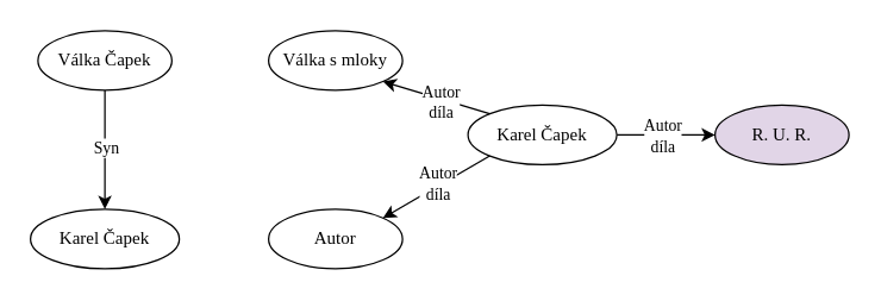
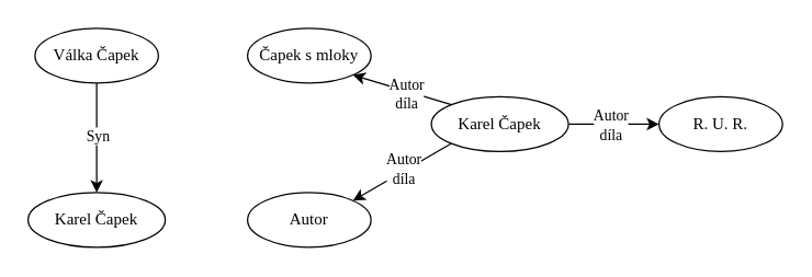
- <mxCell id="9" value="Válka s mloky" style="ellipse;whiteSpace=wrap;html=1;fontFamily=CMU Sans Serif Roman;" vertex="1" parent="1"><mxGeometry x="180" y="20" width="90" height="40" as="geometry" /></mxCell>
+ <mxCell id="9" value="Čapek s mloky" style="ellipse;whiteSpace=wrap;html=1;fontFamily=CMU Sans Serif Roman;" vertex="1" parent="1"><mxGeometry x="180" y="20" width="90" height="40" as="geometry" /></mxCell>
- <mxCell id="5" value="R. U. R." style="ellipse;whiteSpace=wrap;html=1;fontFamily=CMU Sans Serif Roman;fillColor=#e1d5e7;" vertex="1" parent="1"><mxGeometry x="480" y="70" width="90" height="40" as="geometry" /></mxCell>
+ <mxCell id="5" value="R. U. R." style="ellipse;whiteSpace=wrap;html=1;fontFamily=CMU Sans Serif Roman;" vertex="1" parent="1"><mxGeometry x="480" y="70" width="90" height="40" as="geometry" /></mxCell>
